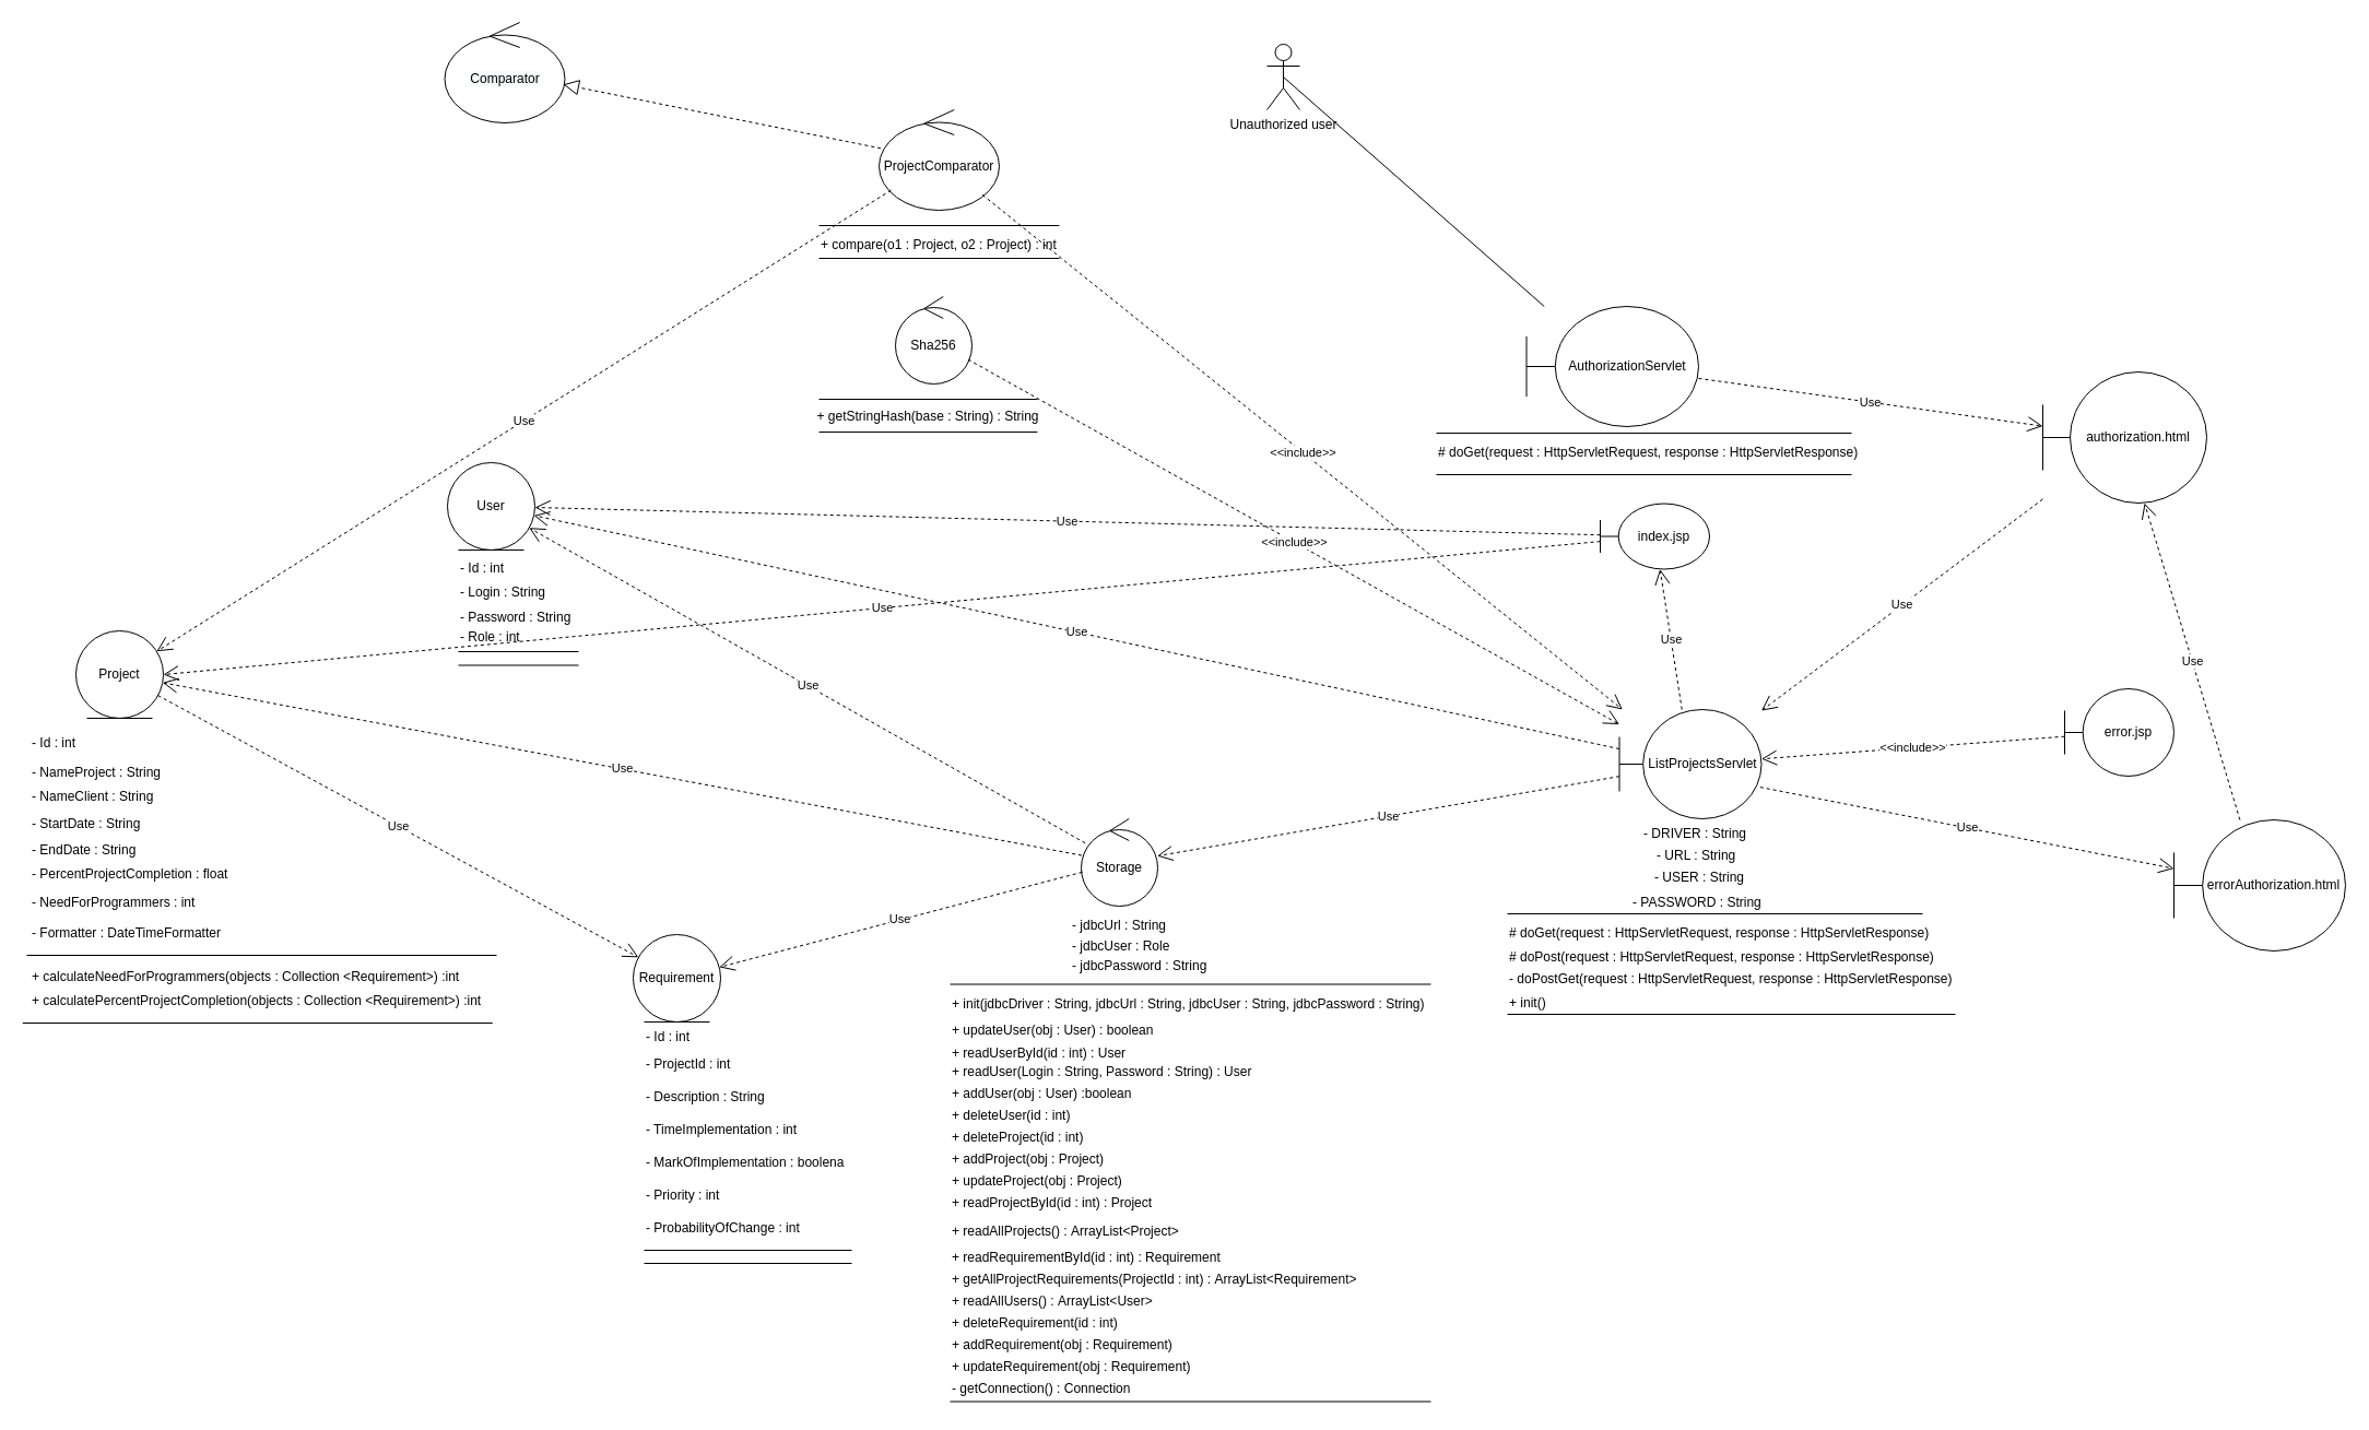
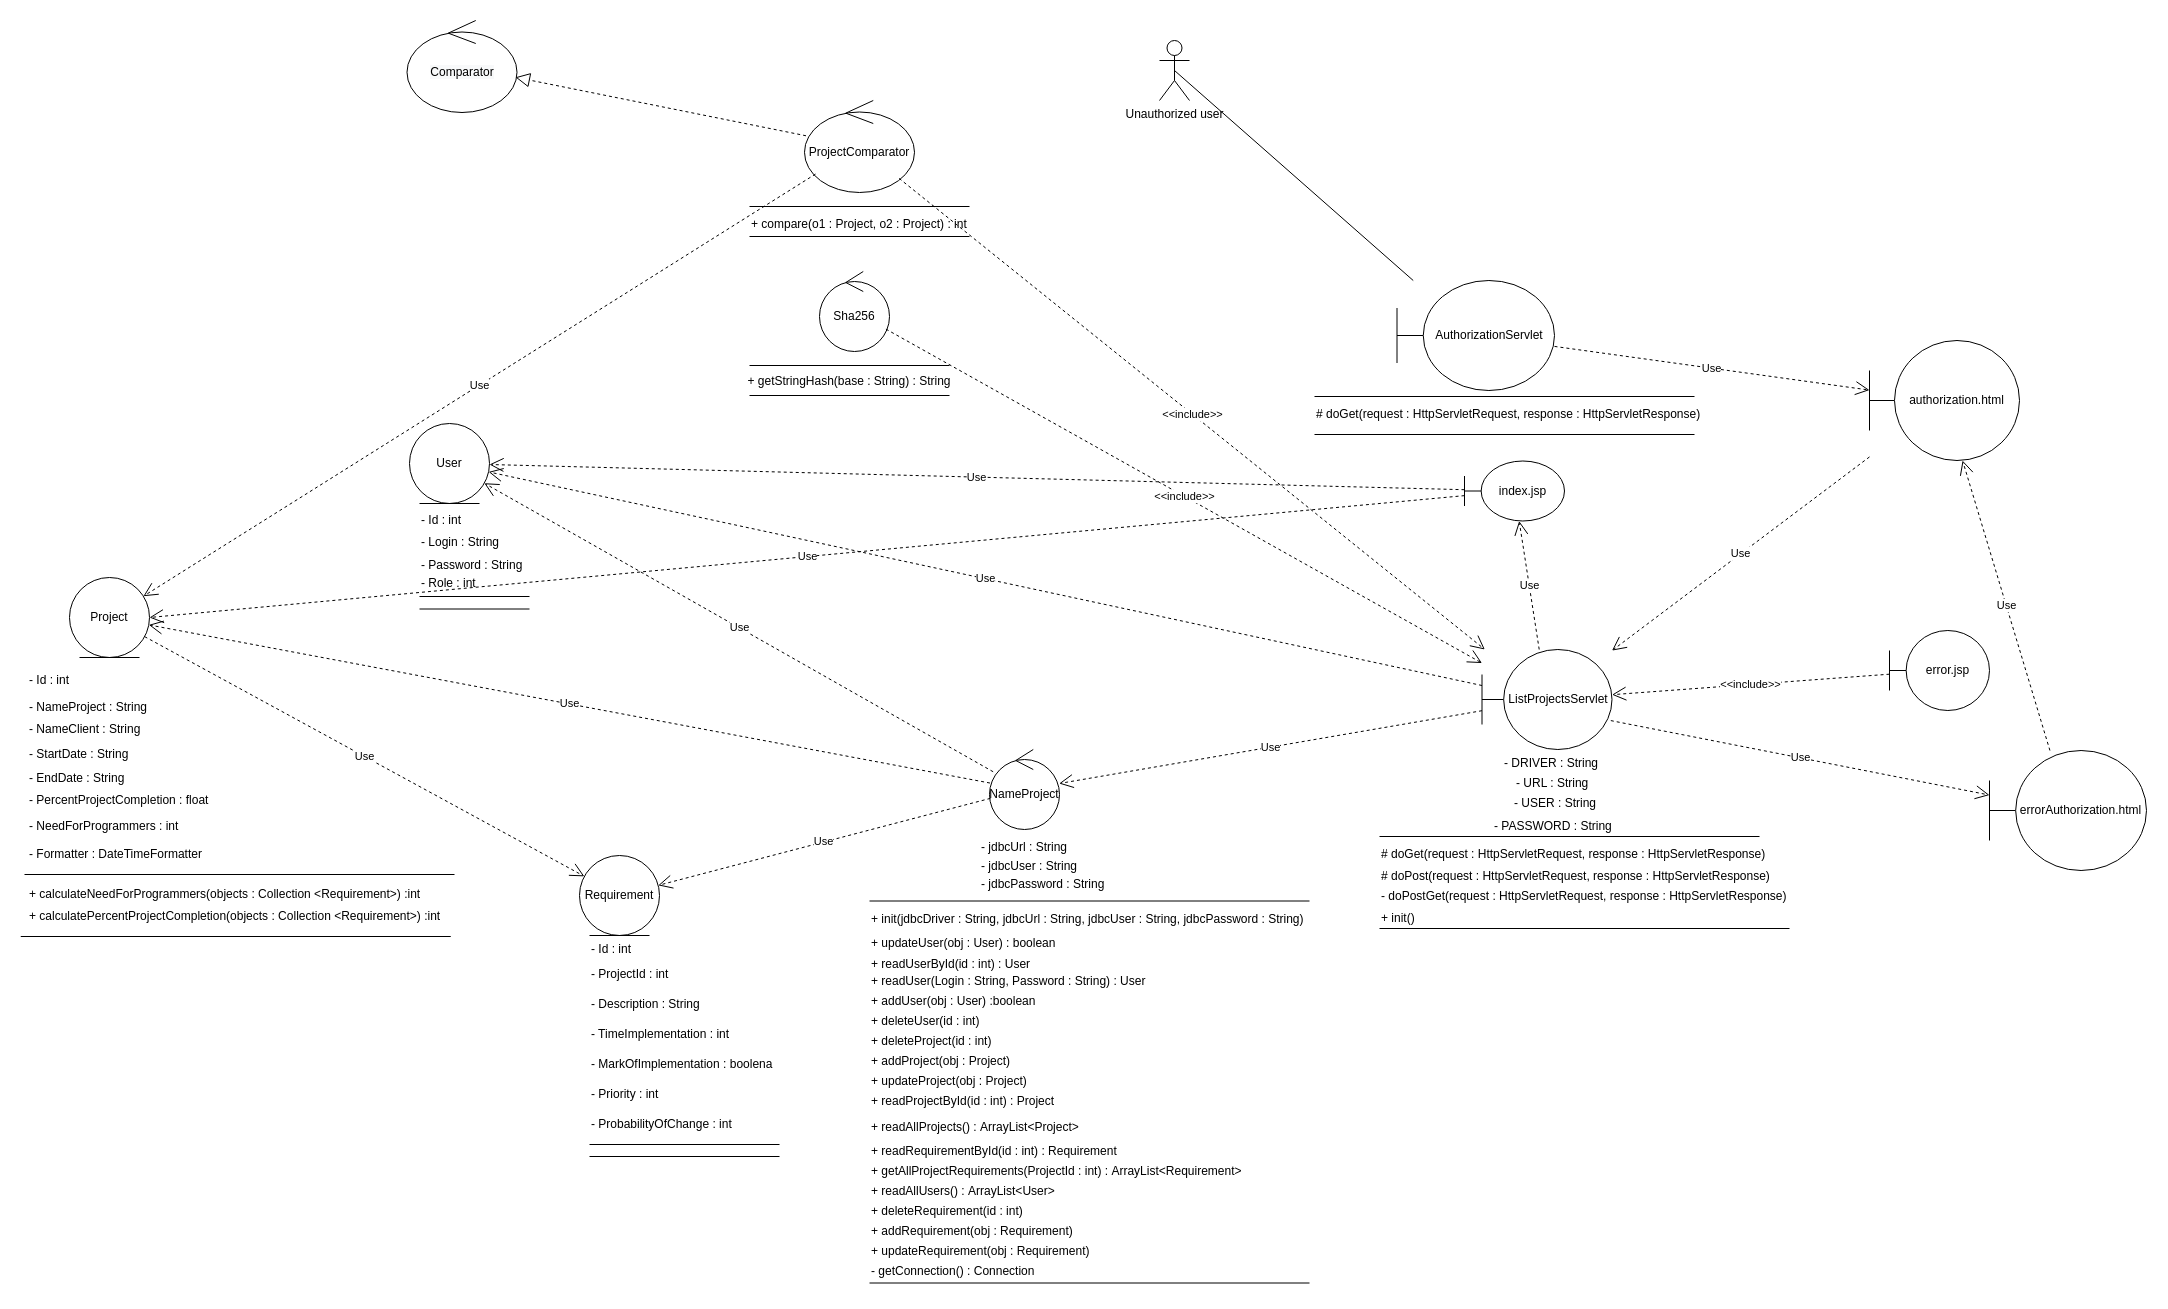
- <mxCell id="29" value="Storage" style="ellipse;shape=umlControl;whiteSpace=wrap;html=1;" parent="1" vertex="1"><mxGeometry x="989" y="749" width="70" height="80" as="geometry" /></mxCell>
+ <mxCell id="29" value="NameProject" style="ellipse;shape=umlControl;whiteSpace=wrap;html=1;" parent="1" vertex="1"><mxGeometry x="989" y="749" width="70" height="80" as="geometry" /></mxCell>
- <mxCell id="31" value="- jdbcUser : Role" style="text;whiteSpace=wrap;html=1;" parent="1" vertex="1"><mxGeometry x="979" y="851.5" width="100" height="30" as="geometry" /></mxCell>
+ <mxCell id="31" value="- jdbcUser : String" style="text;whiteSpace=wrap;html=1;" parent="1" vertex="1"><mxGeometry x="979" y="851.5" width="100" height="30" as="geometry" /></mxCell>
